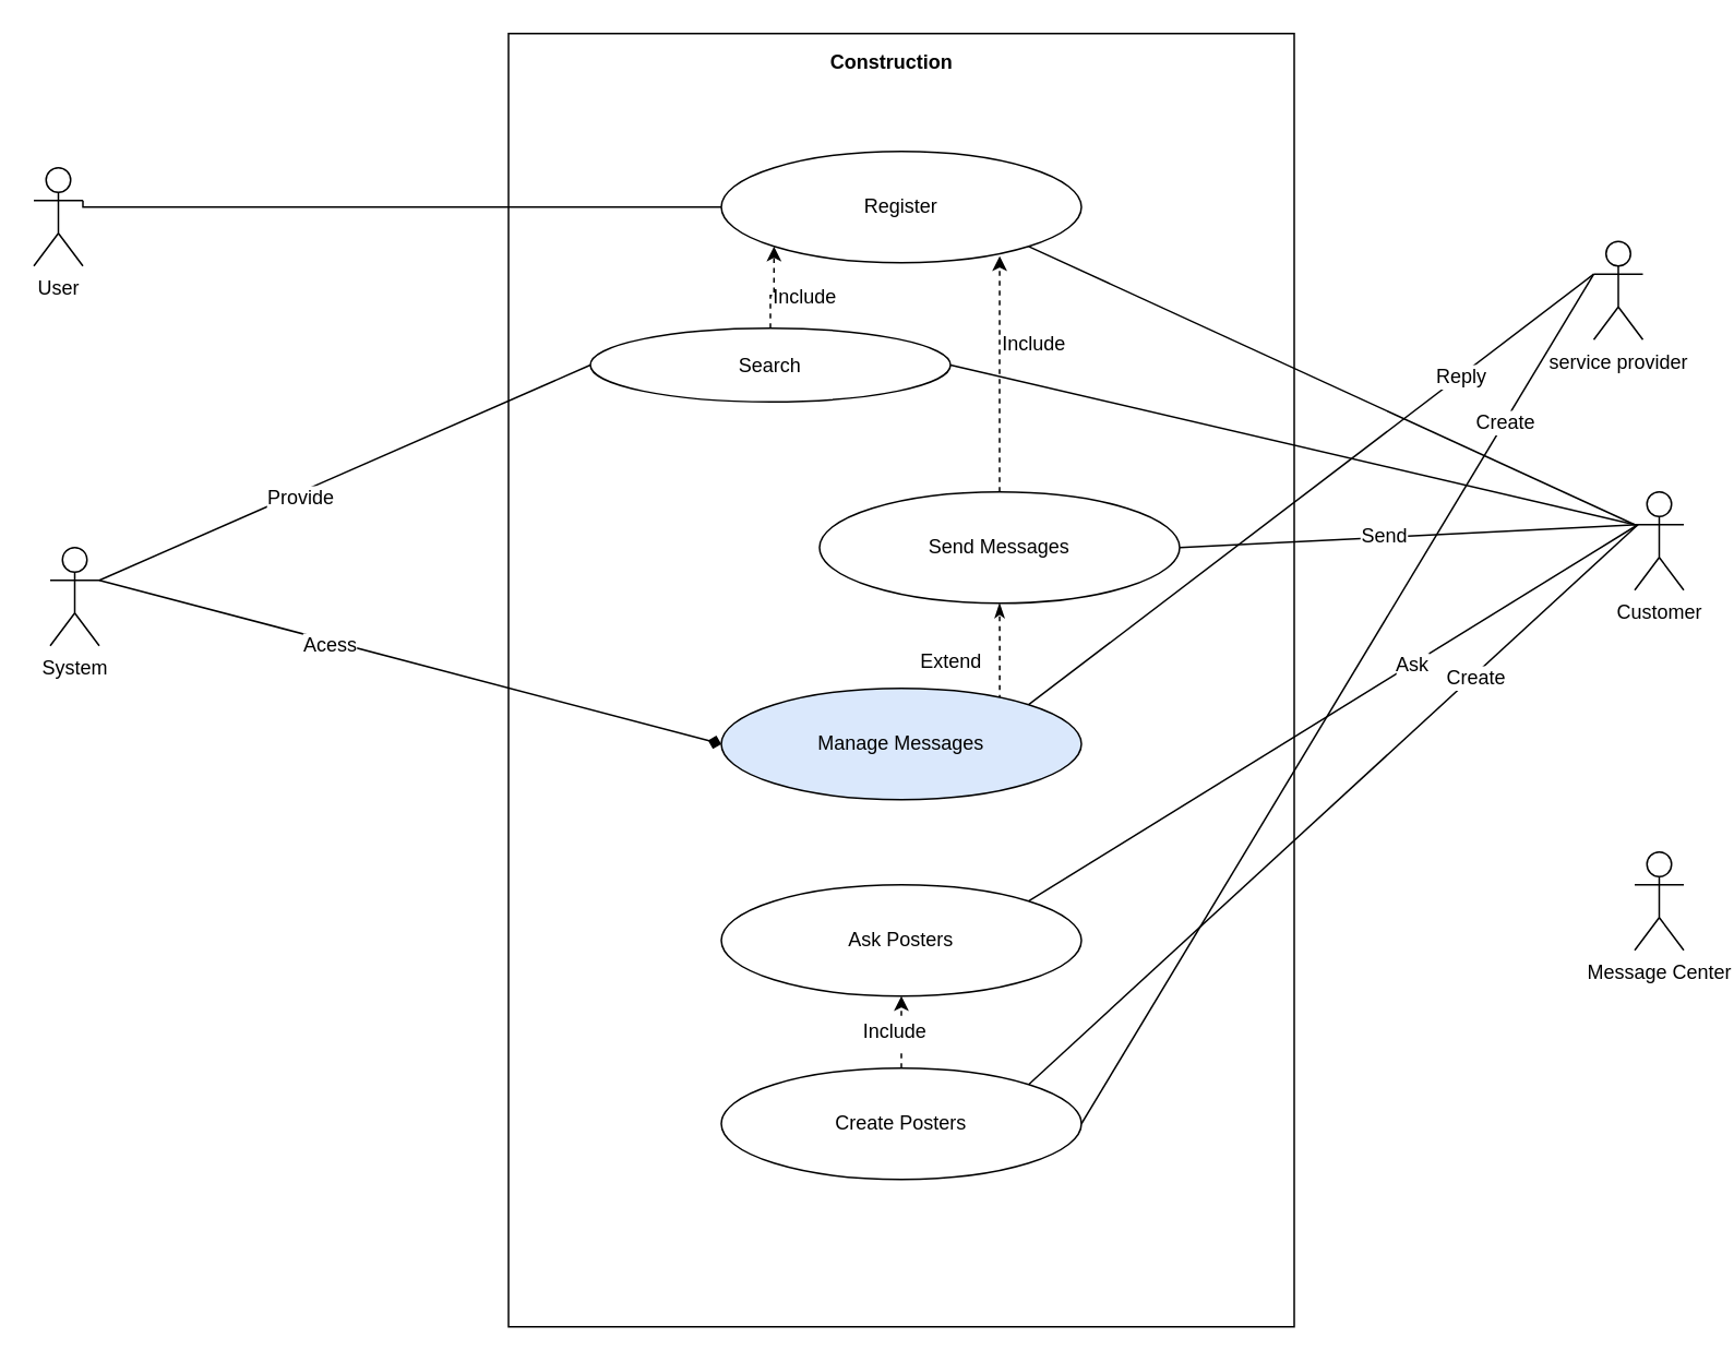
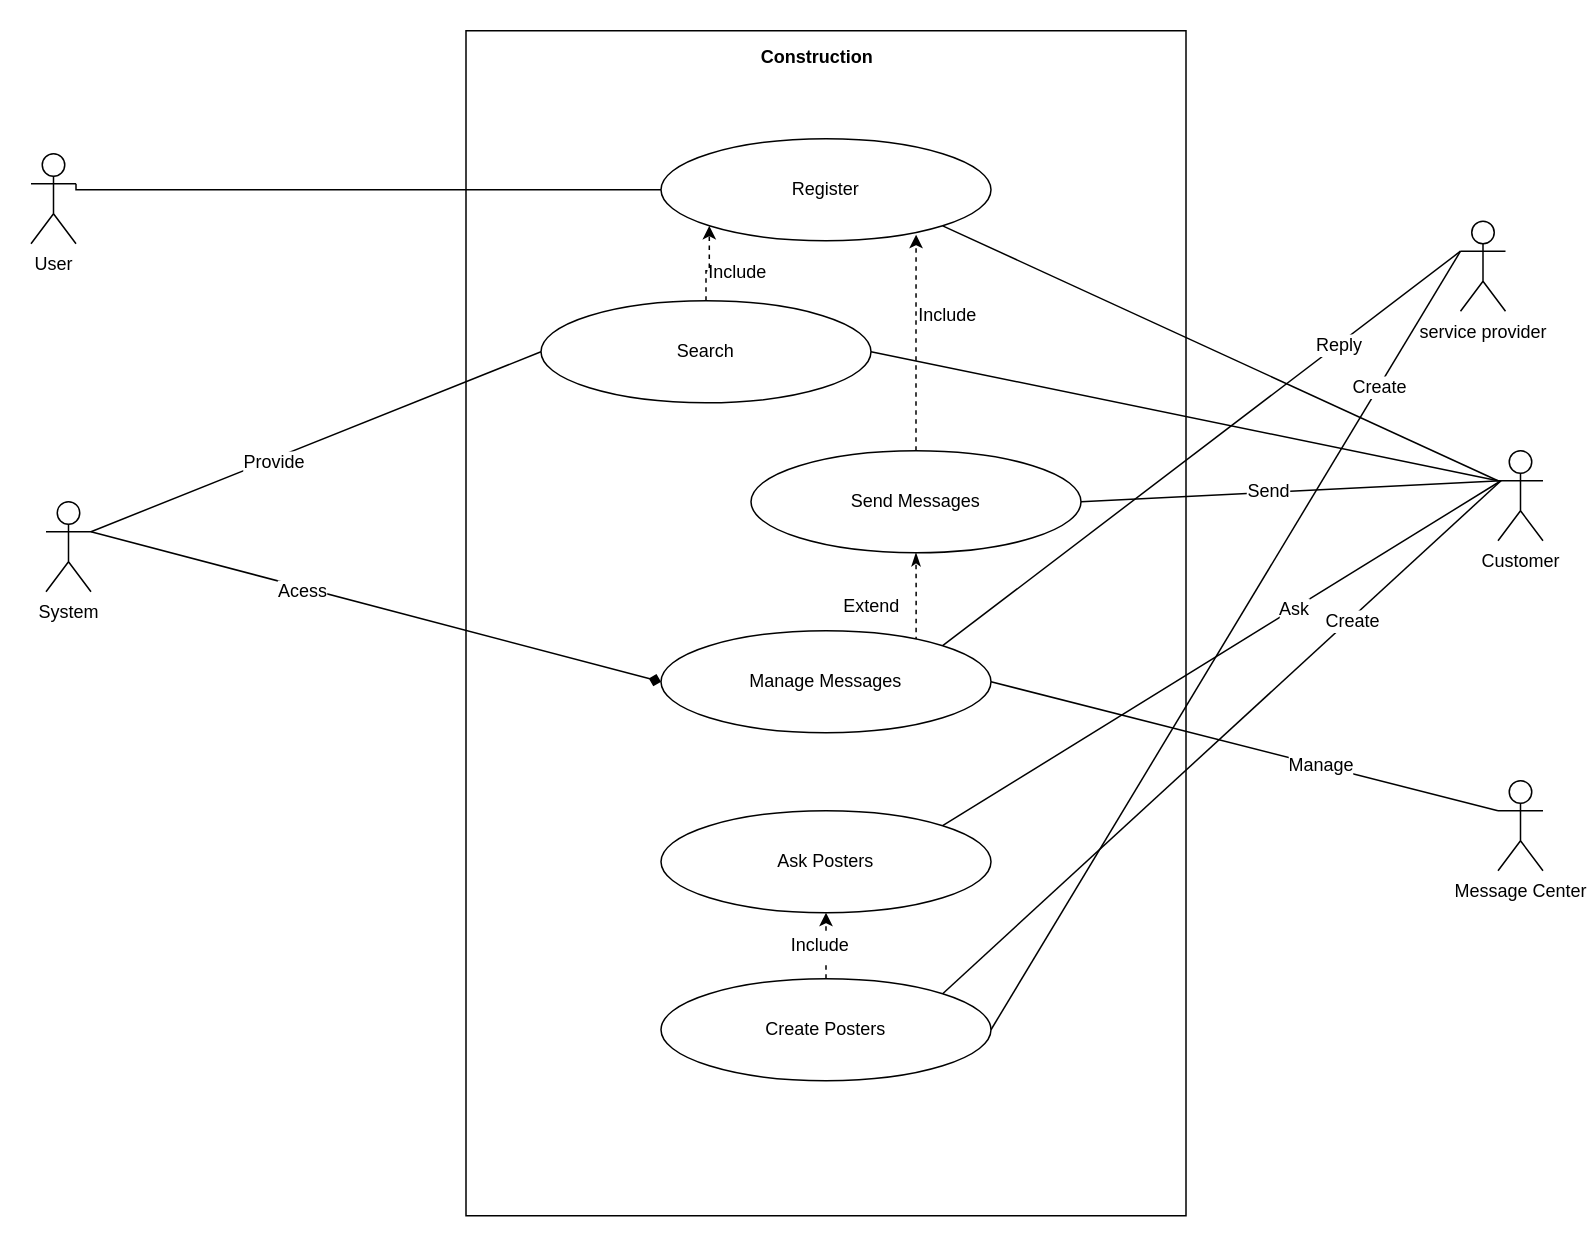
- <mxCell id="11" value="Search" style="ellipse;whiteSpace=wrap;html=1;" vertex="1" parent="1"><mxGeometry x="360" y="200" width="220" height="45" as="geometry" /></mxCell>
+ <mxCell id="11" value="Search" style="ellipse;whiteSpace=wrap;html=1;" vertex="1" parent="1"><mxGeometry x="360" y="200" width="220" height="68" as="geometry" /></mxCell>
- <mxCell id="15" value="Manage Messages" style="ellipse;whiteSpace=wrap;html=1;fillColor=#dae8fc;" vertex="1" parent="1"><mxGeometry x="440" y="420" width="220" height="68" as="geometry" /></mxCell>
+ <mxCell id="15" value="Manage Messages" style="ellipse;whiteSpace=wrap;html=1;" vertex="1" parent="1"><mxGeometry x="440" y="420" width="220" height="68" as="geometry" /></mxCell>
+ <mxCell id="30" value="" style="endArrow=none;html=1;entryX=0;entryY=0.333;entryDx=0;entryDy=0;entryPerimeter=0;exitX=1;exitY=0.5;exitDx=0;exitDy=0;" edge="1" parent="1" source="15" target="8"><mxGeometry width="50" height="50" relative="1" as="geometry"><mxPoint x="900" y="570" as="sourcePoint" /><mxPoint x="950" y="520" as="targetPoint" /></mxGeometry></mxCell>
+ <mxCell id="31" value="Manage" style="text;html=1;resizable=0;points=[];align=center;verticalAlign=middle;labelBackgroundColor=#ffffff;" vertex="1" connectable="0" parent="30"><mxGeometry x="0.245" y="-2" relative="1" as="geometry"><mxPoint x="10" y="0.5" as="offset" /></mxGeometry></mxCell>
